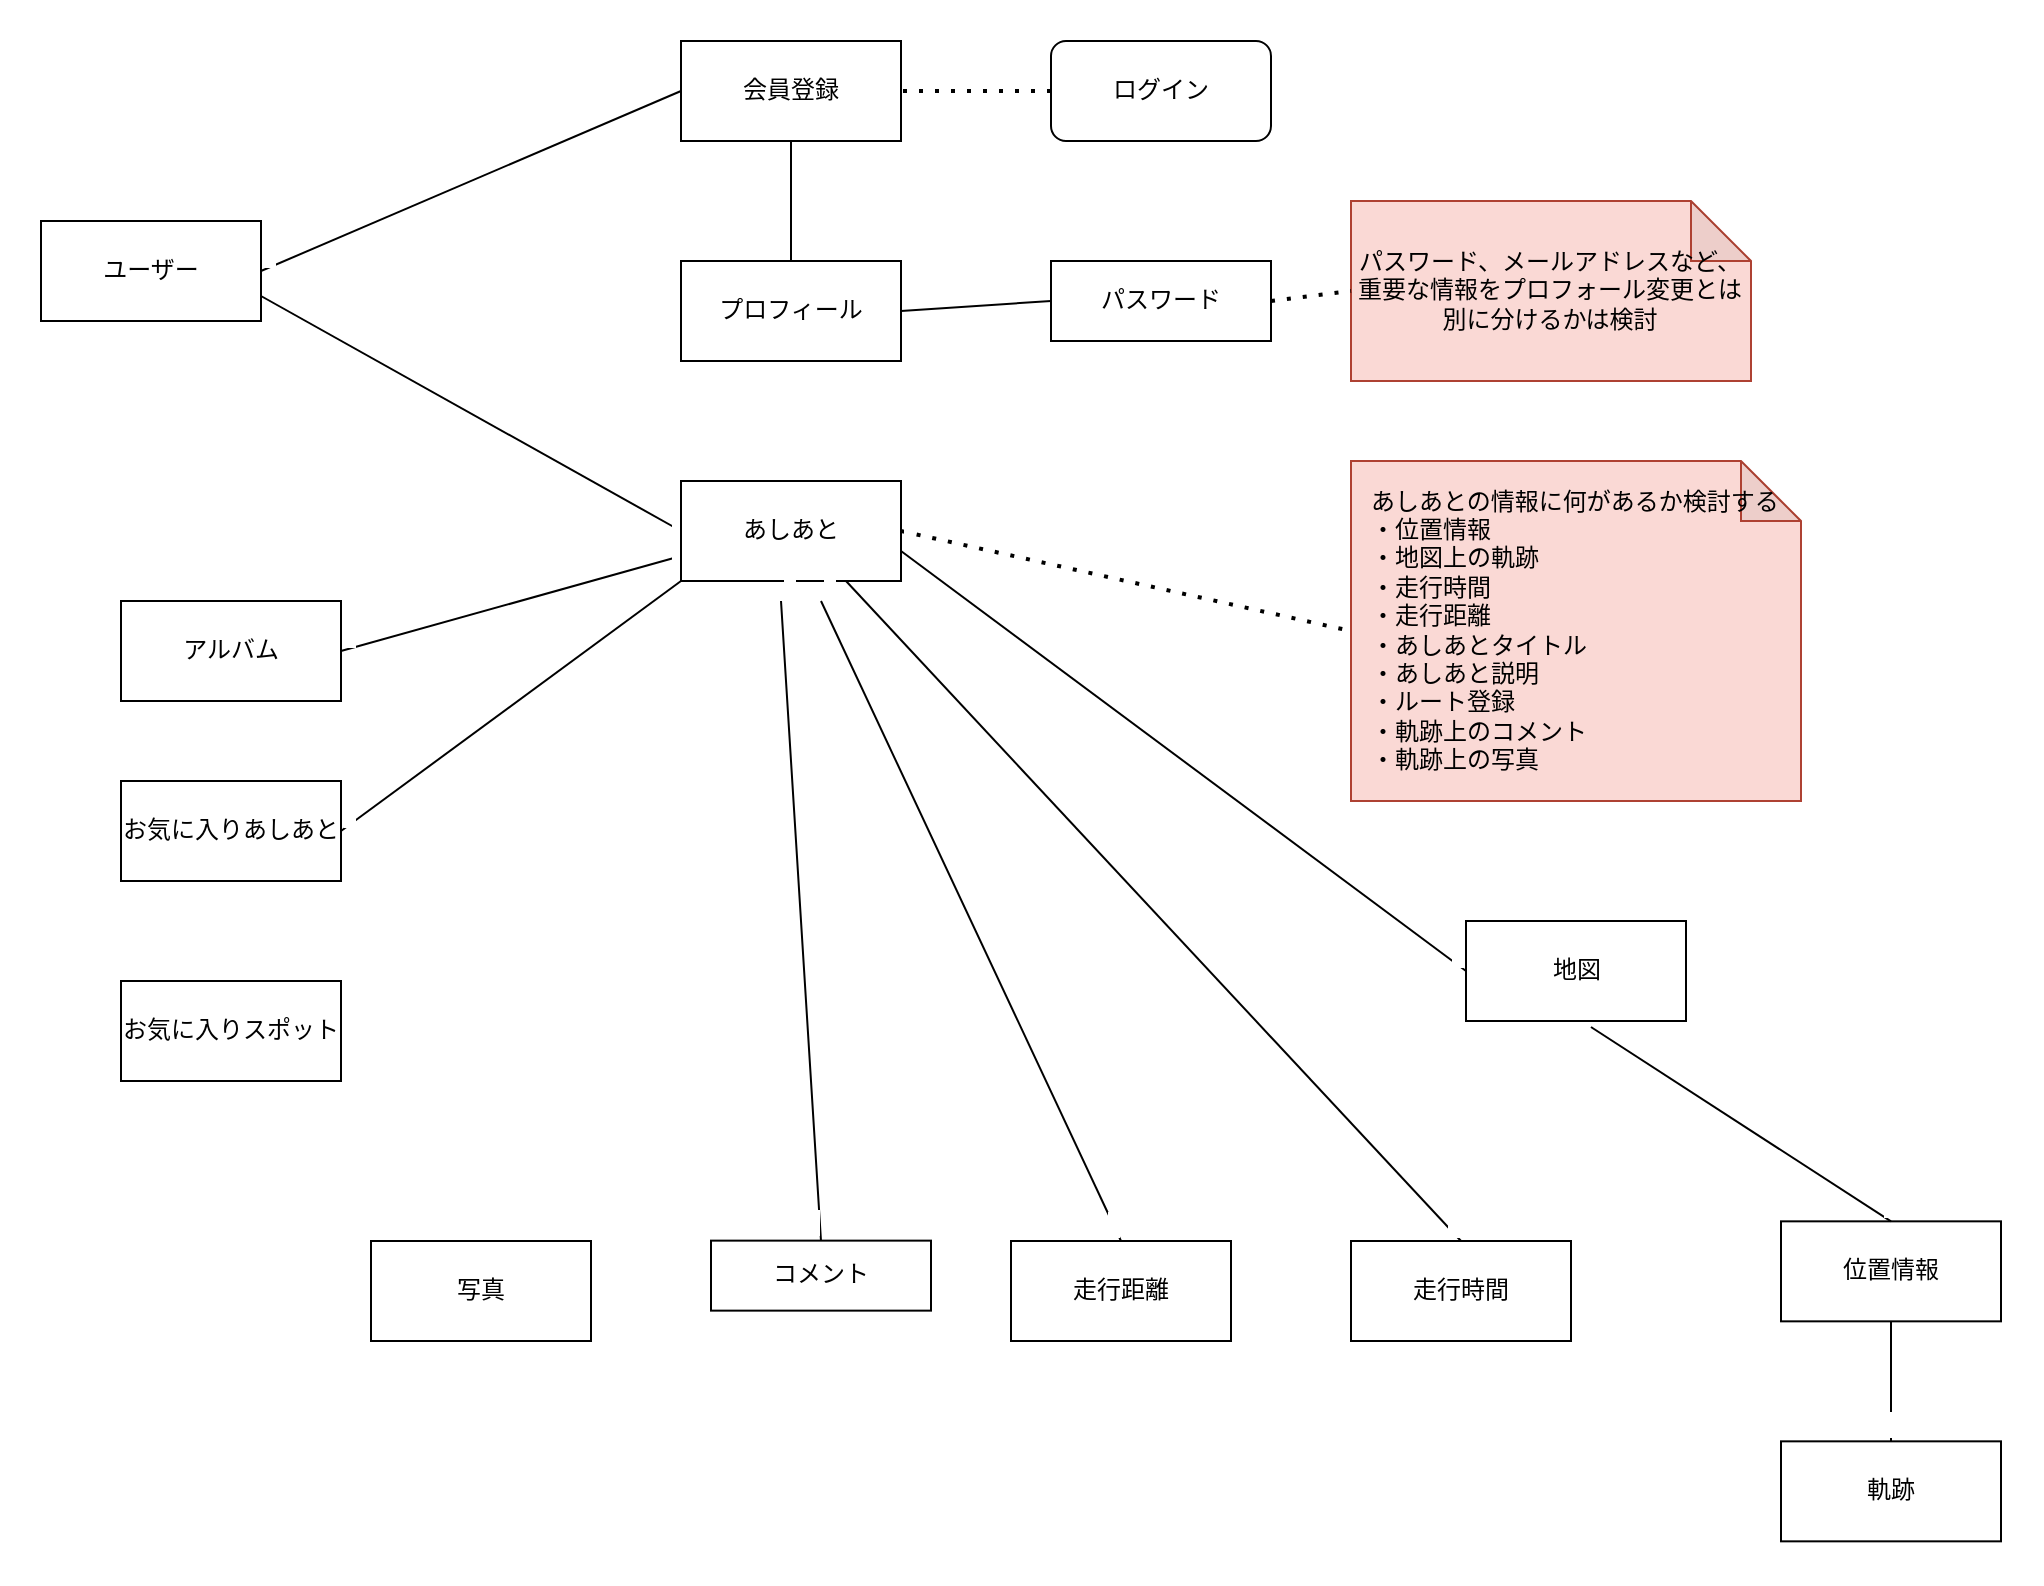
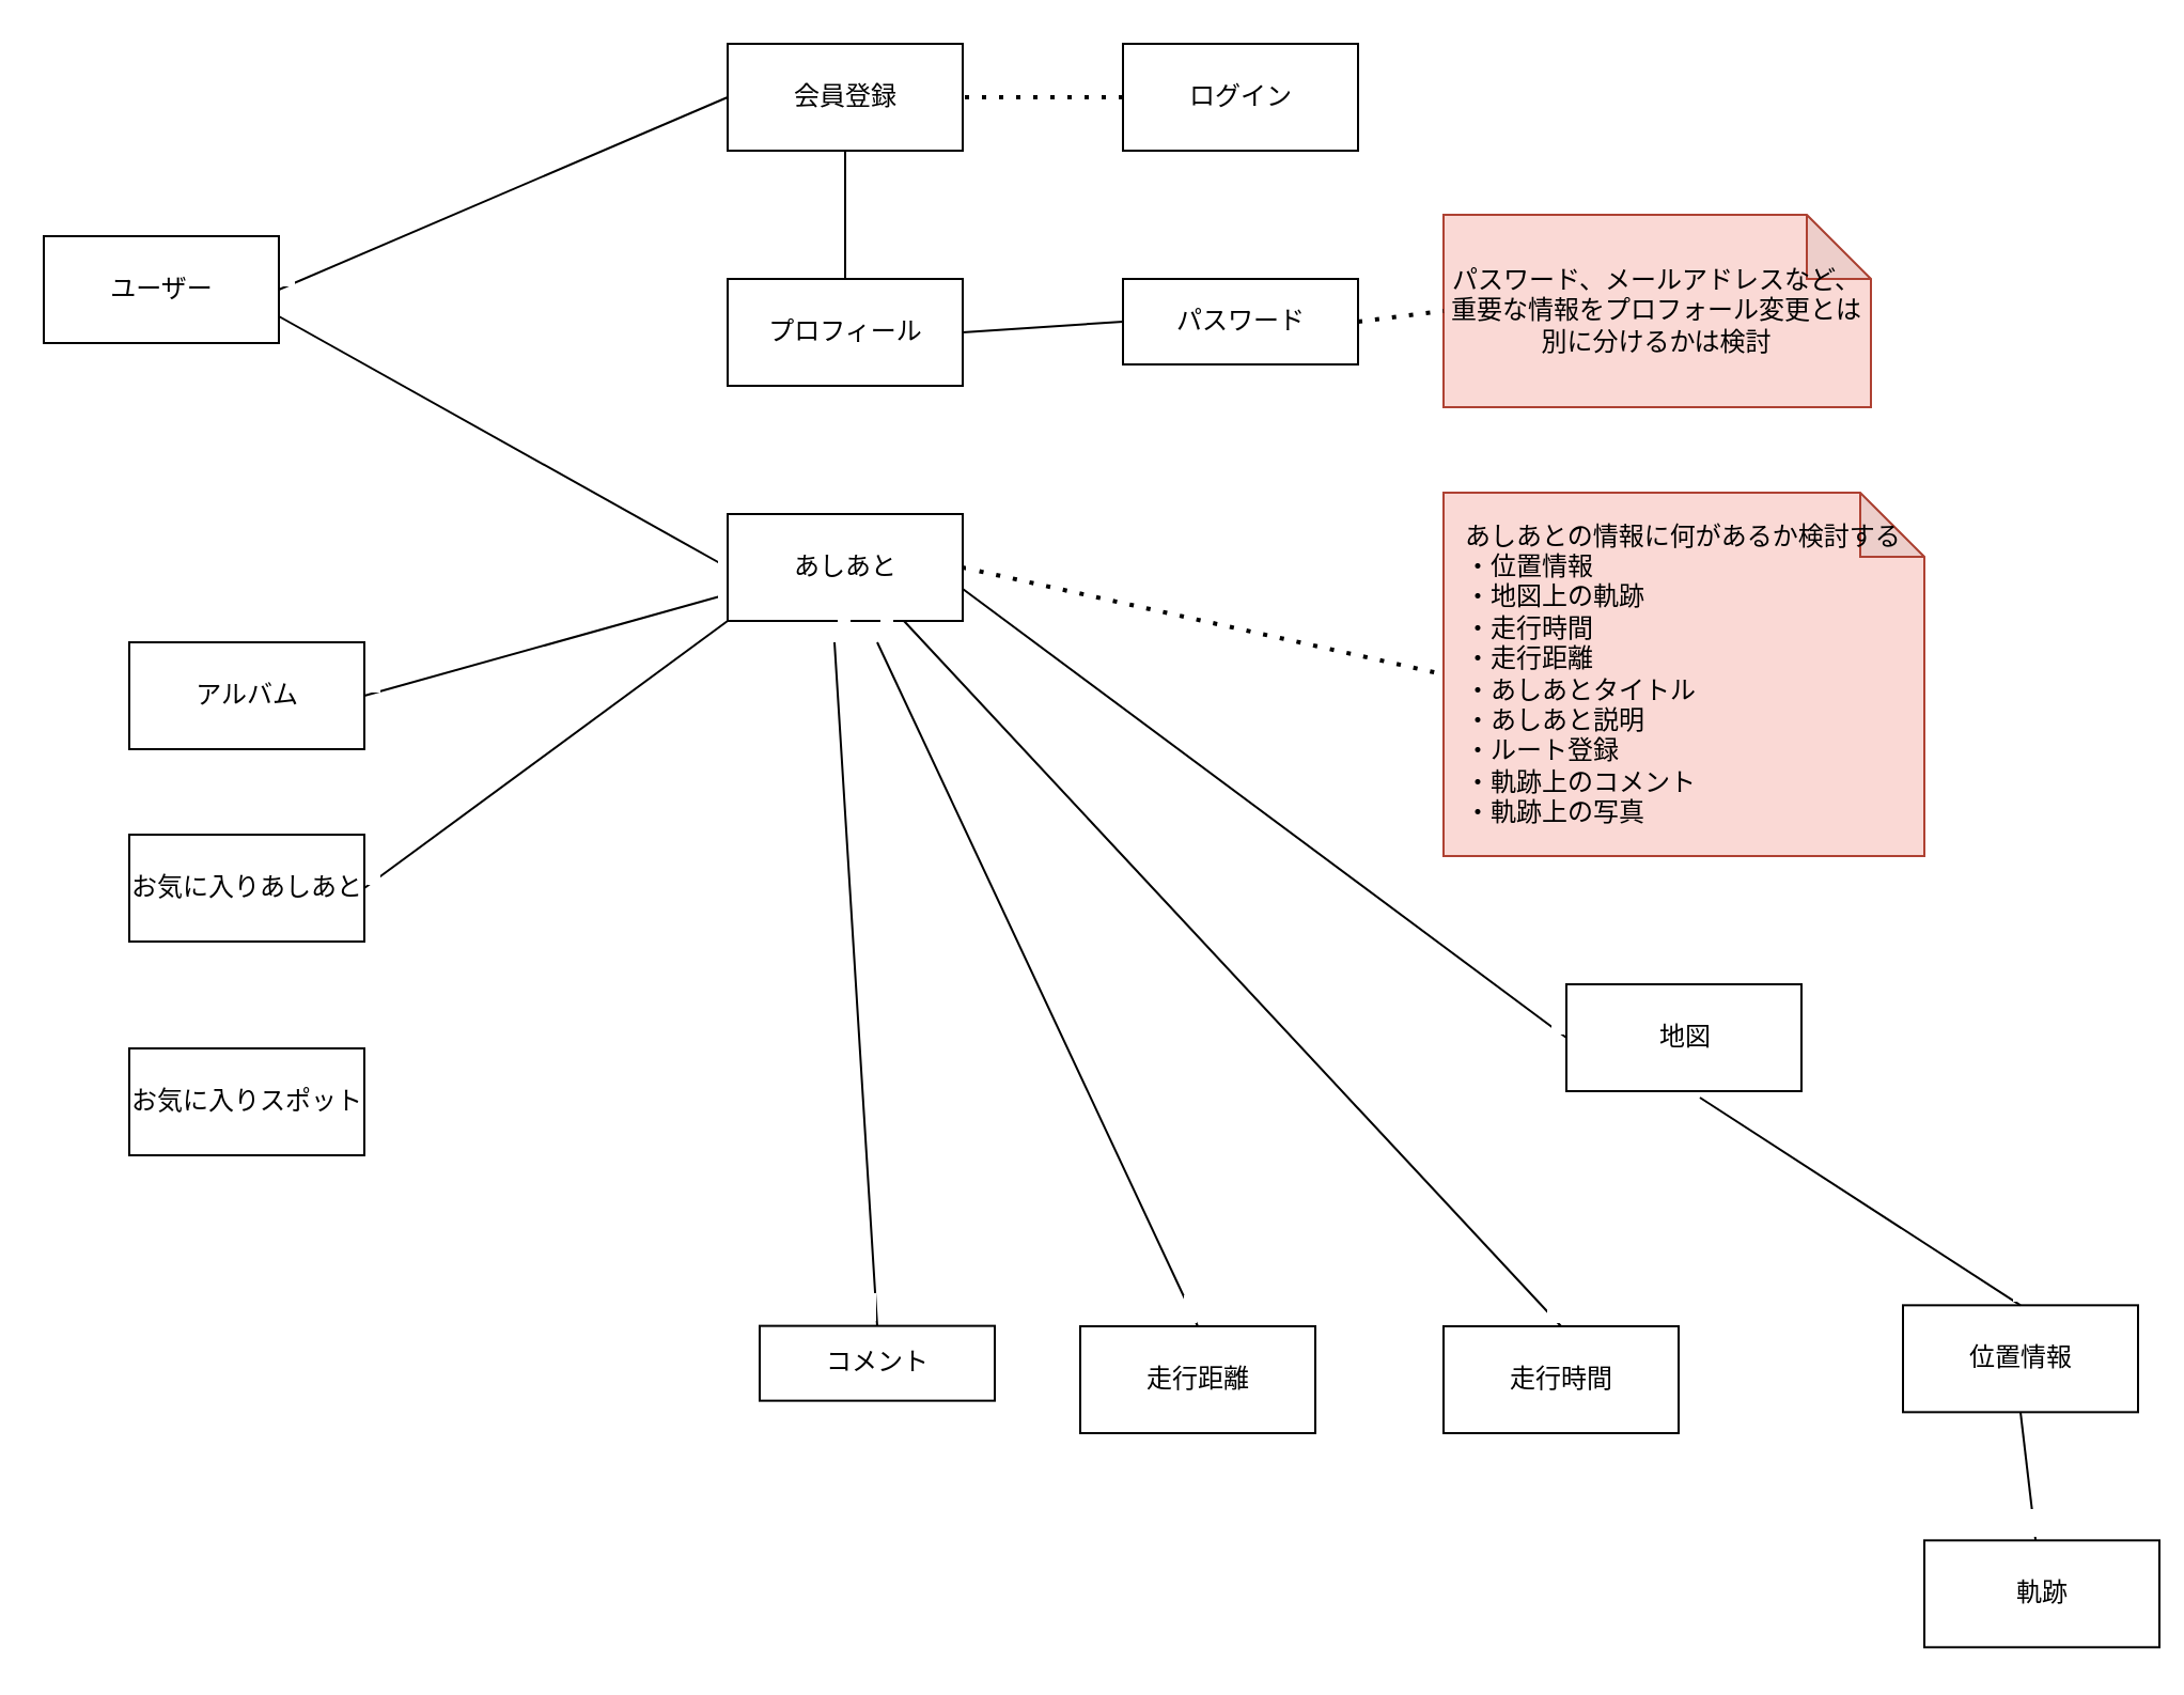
- <mxCell id="4" value="ログイン" style="html=1;rounded=1;" parent="1" vertex="1"><mxGeometry x="525" y="20" width="110" height="50" as="geometry" /></mxCell>
+ <mxCell id="4" value="ログイン" style="html=1;" parent="1" vertex="1"><mxGeometry x="525" y="20" width="110" height="50" as="geometry" /></mxCell>
- <mxCell id="21" value="写真" style="html=1;" parent="1" vertex="1"><mxGeometry x="185" y="620" width="110" height="50" as="geometry" /></mxCell>
- <mxCell id="18" value="軌跡" style="html=1;" parent="1" vertex="1"><mxGeometry x="890" y="720.17" width="110" height="50" as="geometry" /></mxCell>
+ <mxCell id="18" value="軌跡" style="html=1;" parent="1" vertex="1"><mxGeometry x="900" y="720.17" width="110" height="50" as="geometry" /></mxCell>
